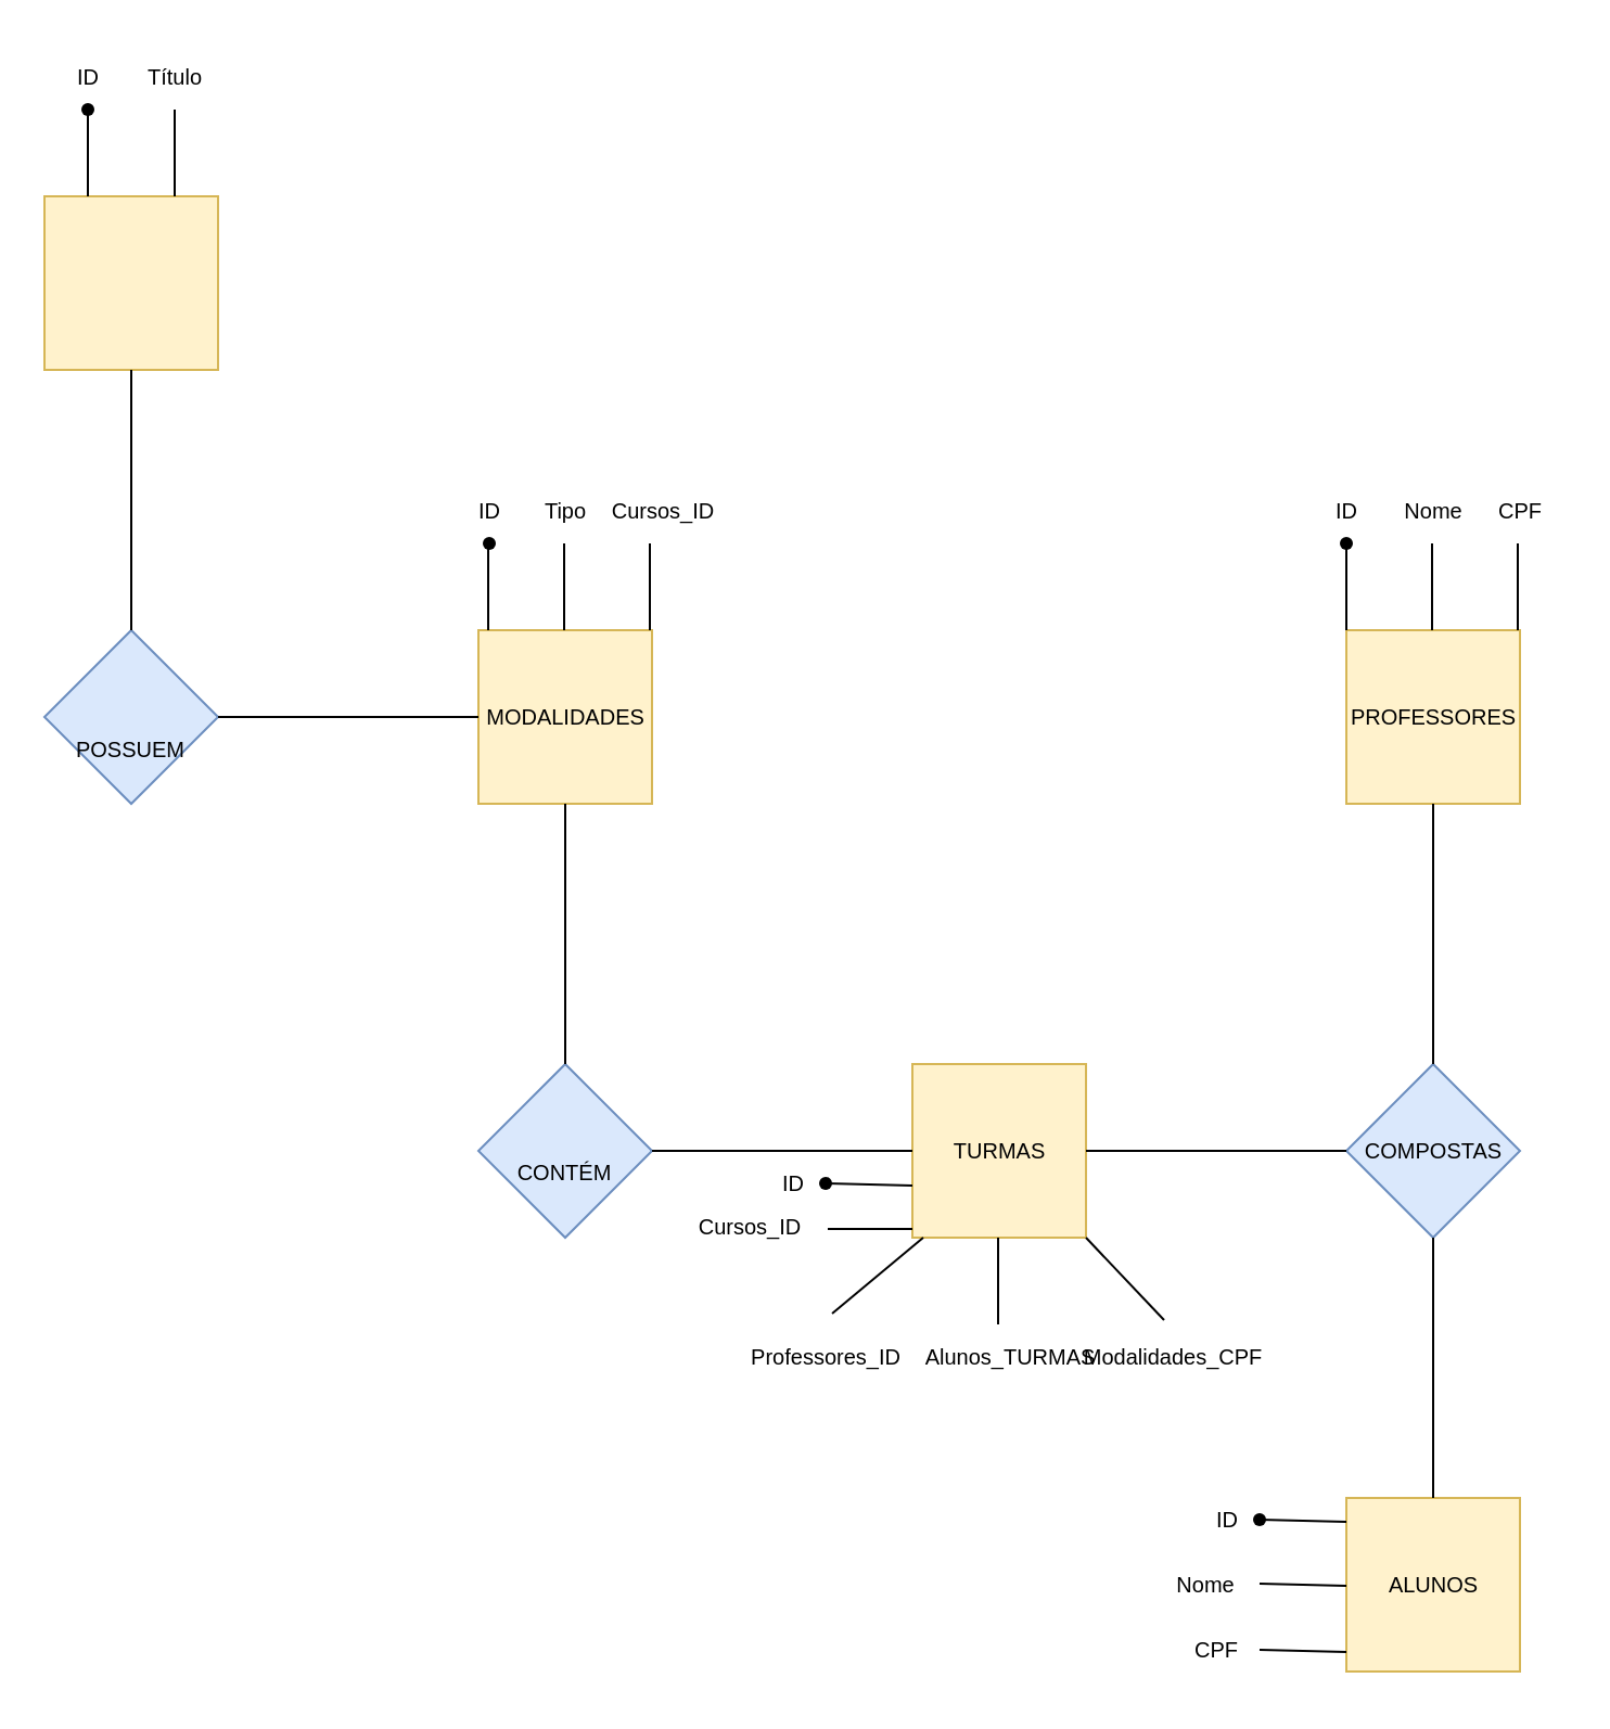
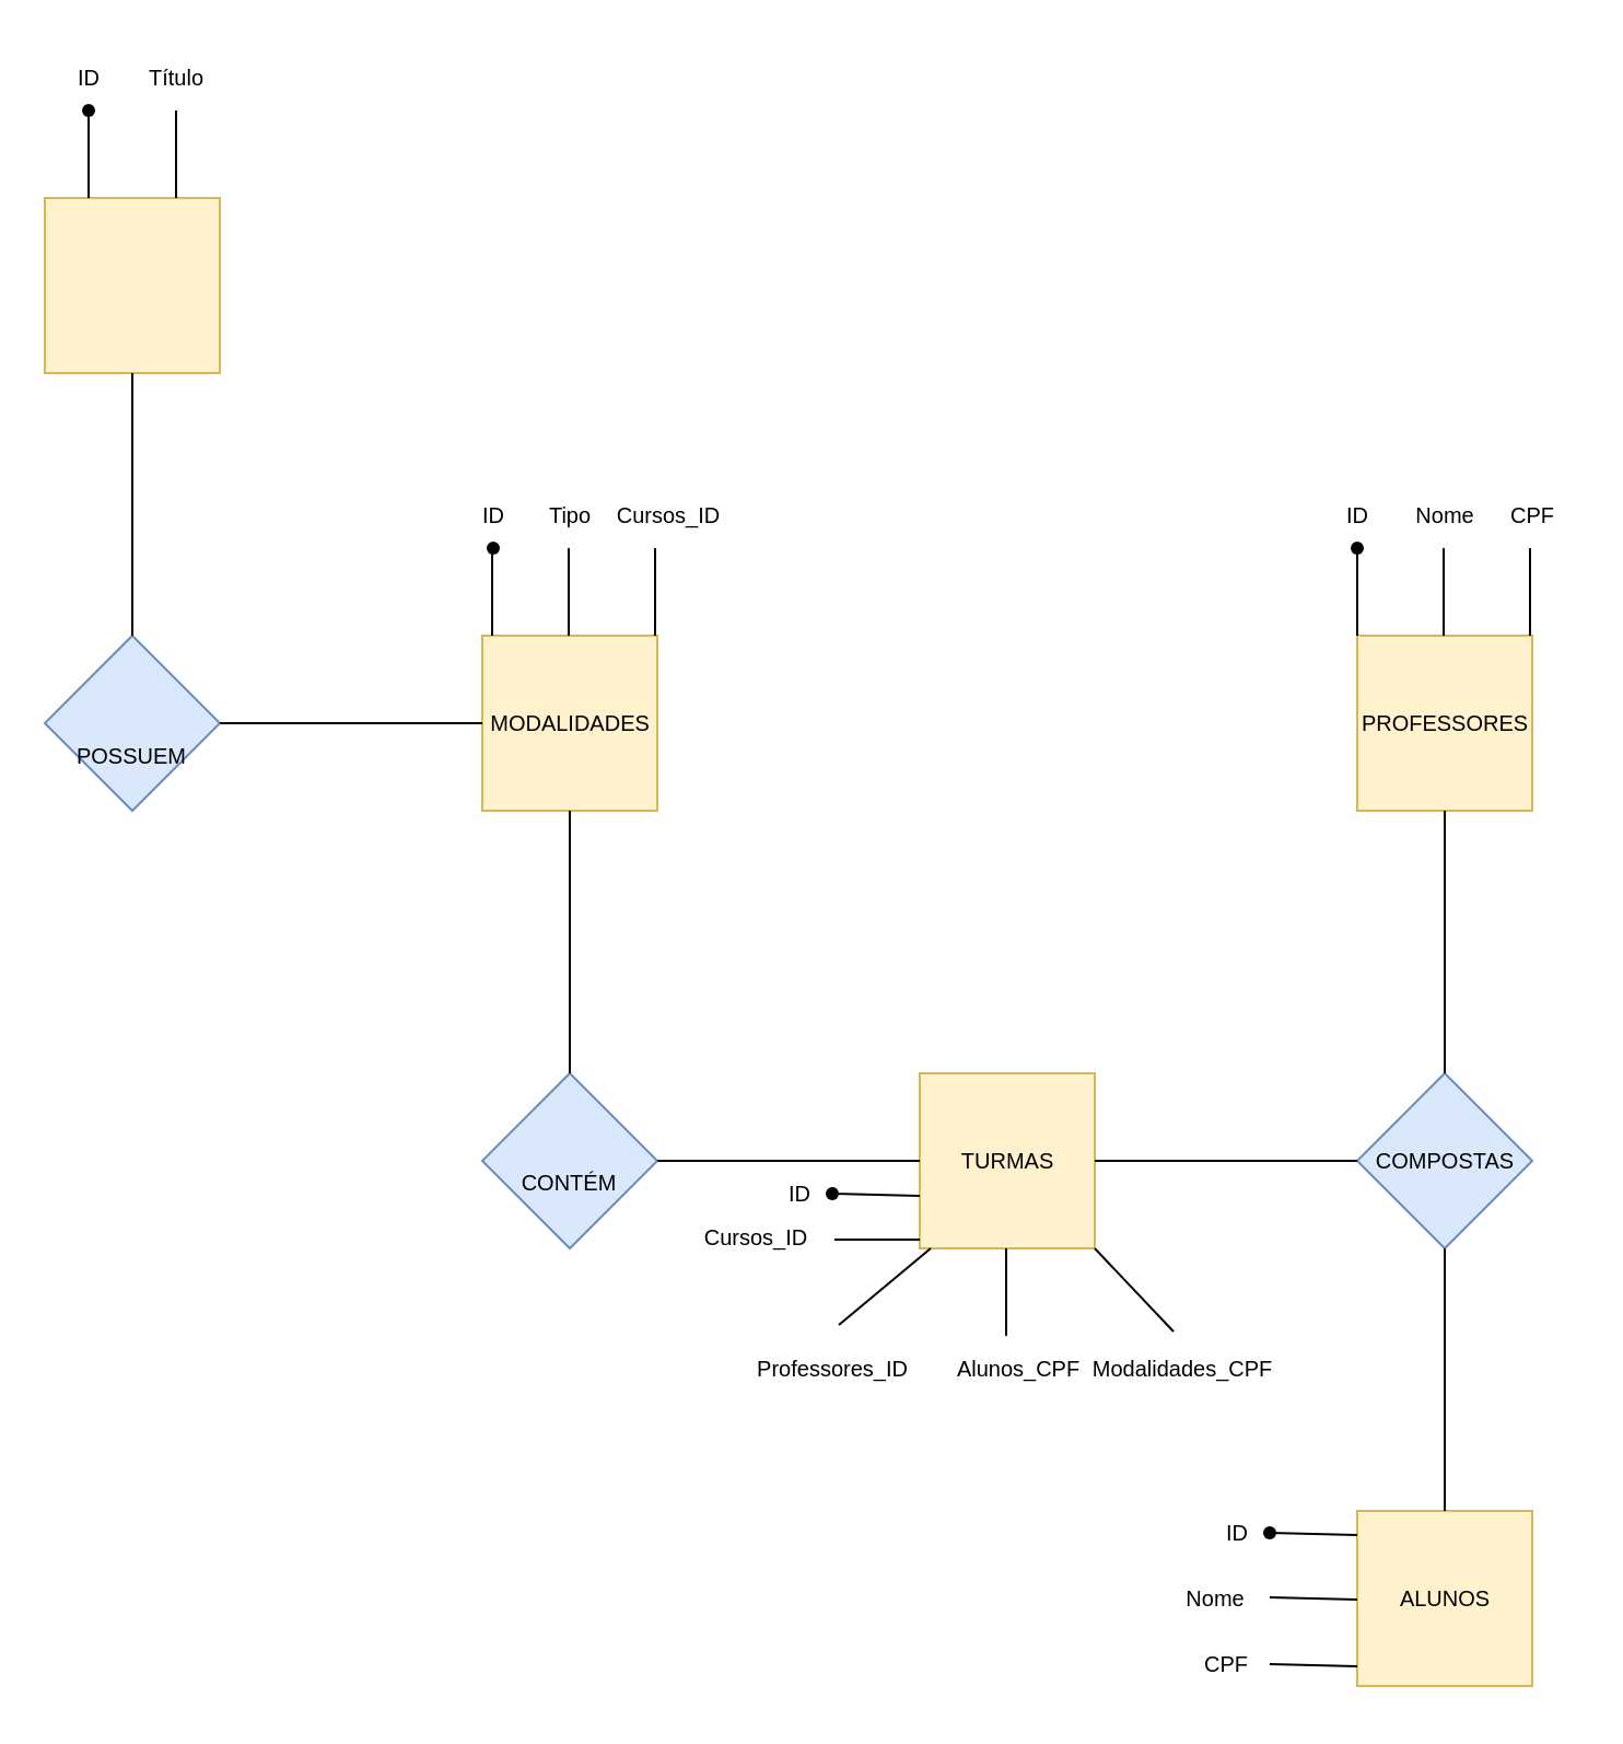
- <mxCell id="42" value="Alunos_TURMAS" style="text;html=1;align=center;verticalAlign=middle;resizable=0;points=[];autosize=1;strokeColor=none;fillColor=none;fontSize=10;" vertex="1" parent="1"><mxGeometry x="425" y="610" width="80" height="30" as="geometry" /></mxCell>
+ <mxCell id="42" value="Alunos_CPF" style="text;html=1;align=center;verticalAlign=middle;resizable=0;points=[];autosize=1;strokeColor=none;fillColor=none;fontSize=10;" vertex="1" parent="1"><mxGeometry x="425" y="610" width="80" height="30" as="geometry" /></mxCell>
